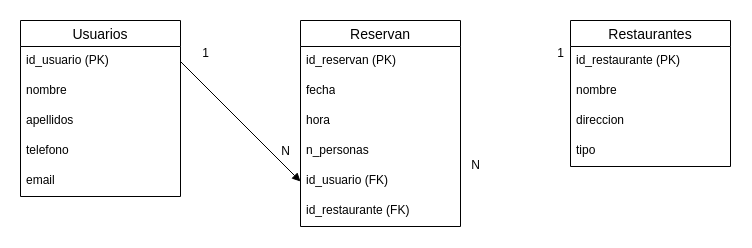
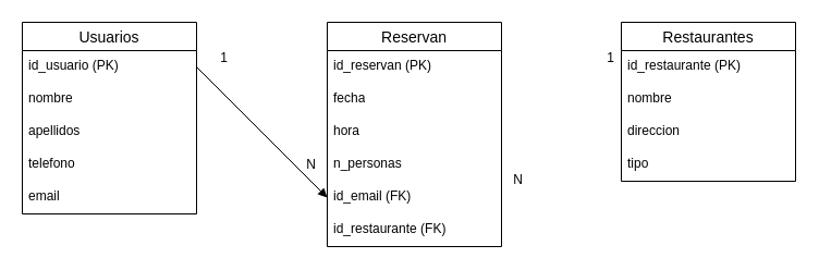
- <mxCell id="13" value="id_usuario (FK)" style="text;strokeColor=none;fillColor=none;spacingLeft=4;spacingRight=4;overflow=hidden;rotatable=0;points=[[0,0.5],[1,0.5]];portConstraint=eastwest;fontSize=12;whiteSpace=wrap;html=1;" parent="8" vertex="1"><mxGeometry y="146" width="160" height="30" as="geometry" /></mxCell>
+ <mxCell id="13" value="id_email (FK)" style="text;strokeColor=none;fillColor=none;spacingLeft=4;spacingRight=4;overflow=hidden;rotatable=0;points=[[0,0.5],[1,0.5]];portConstraint=eastwest;fontSize=12;whiteSpace=wrap;html=1;" parent="8" vertex="1"><mxGeometry y="146" width="160" height="30" as="geometry" /></mxCell>
